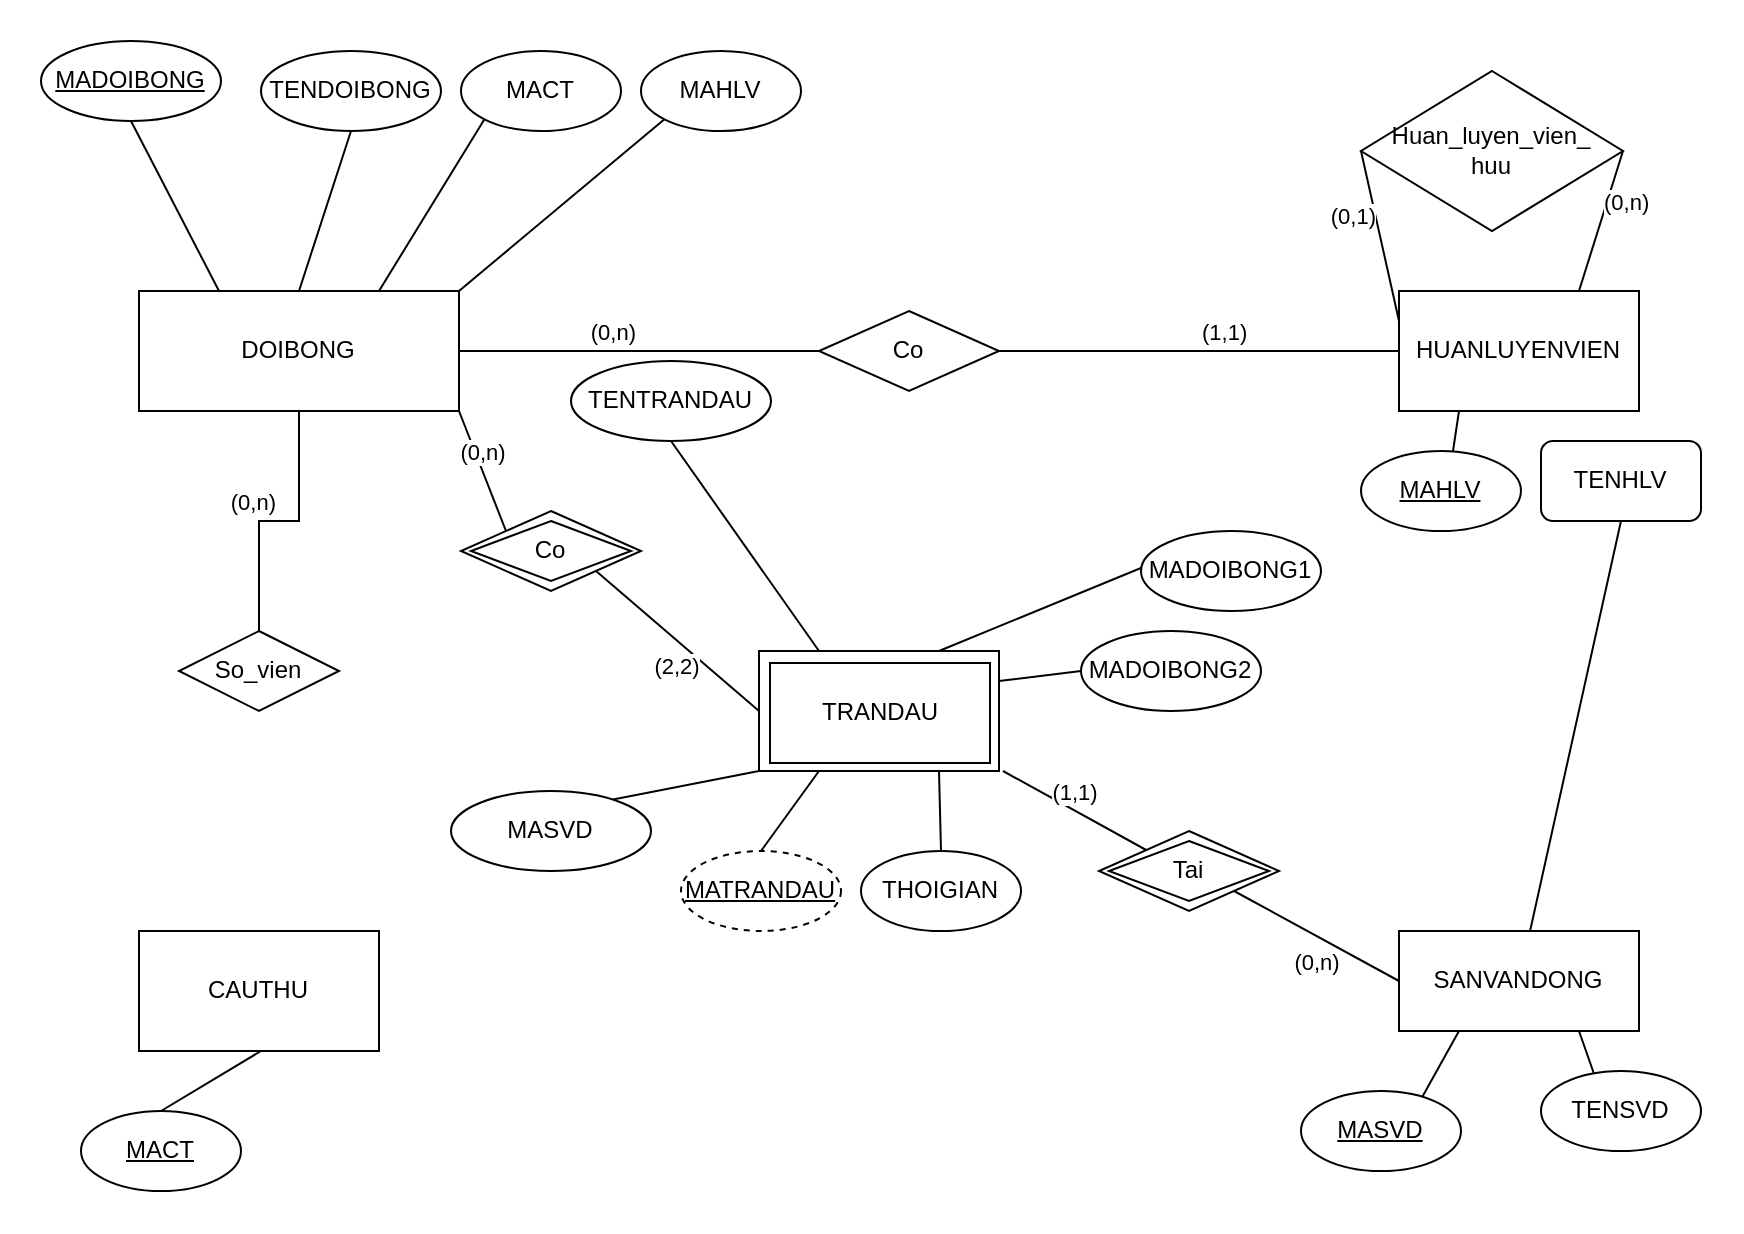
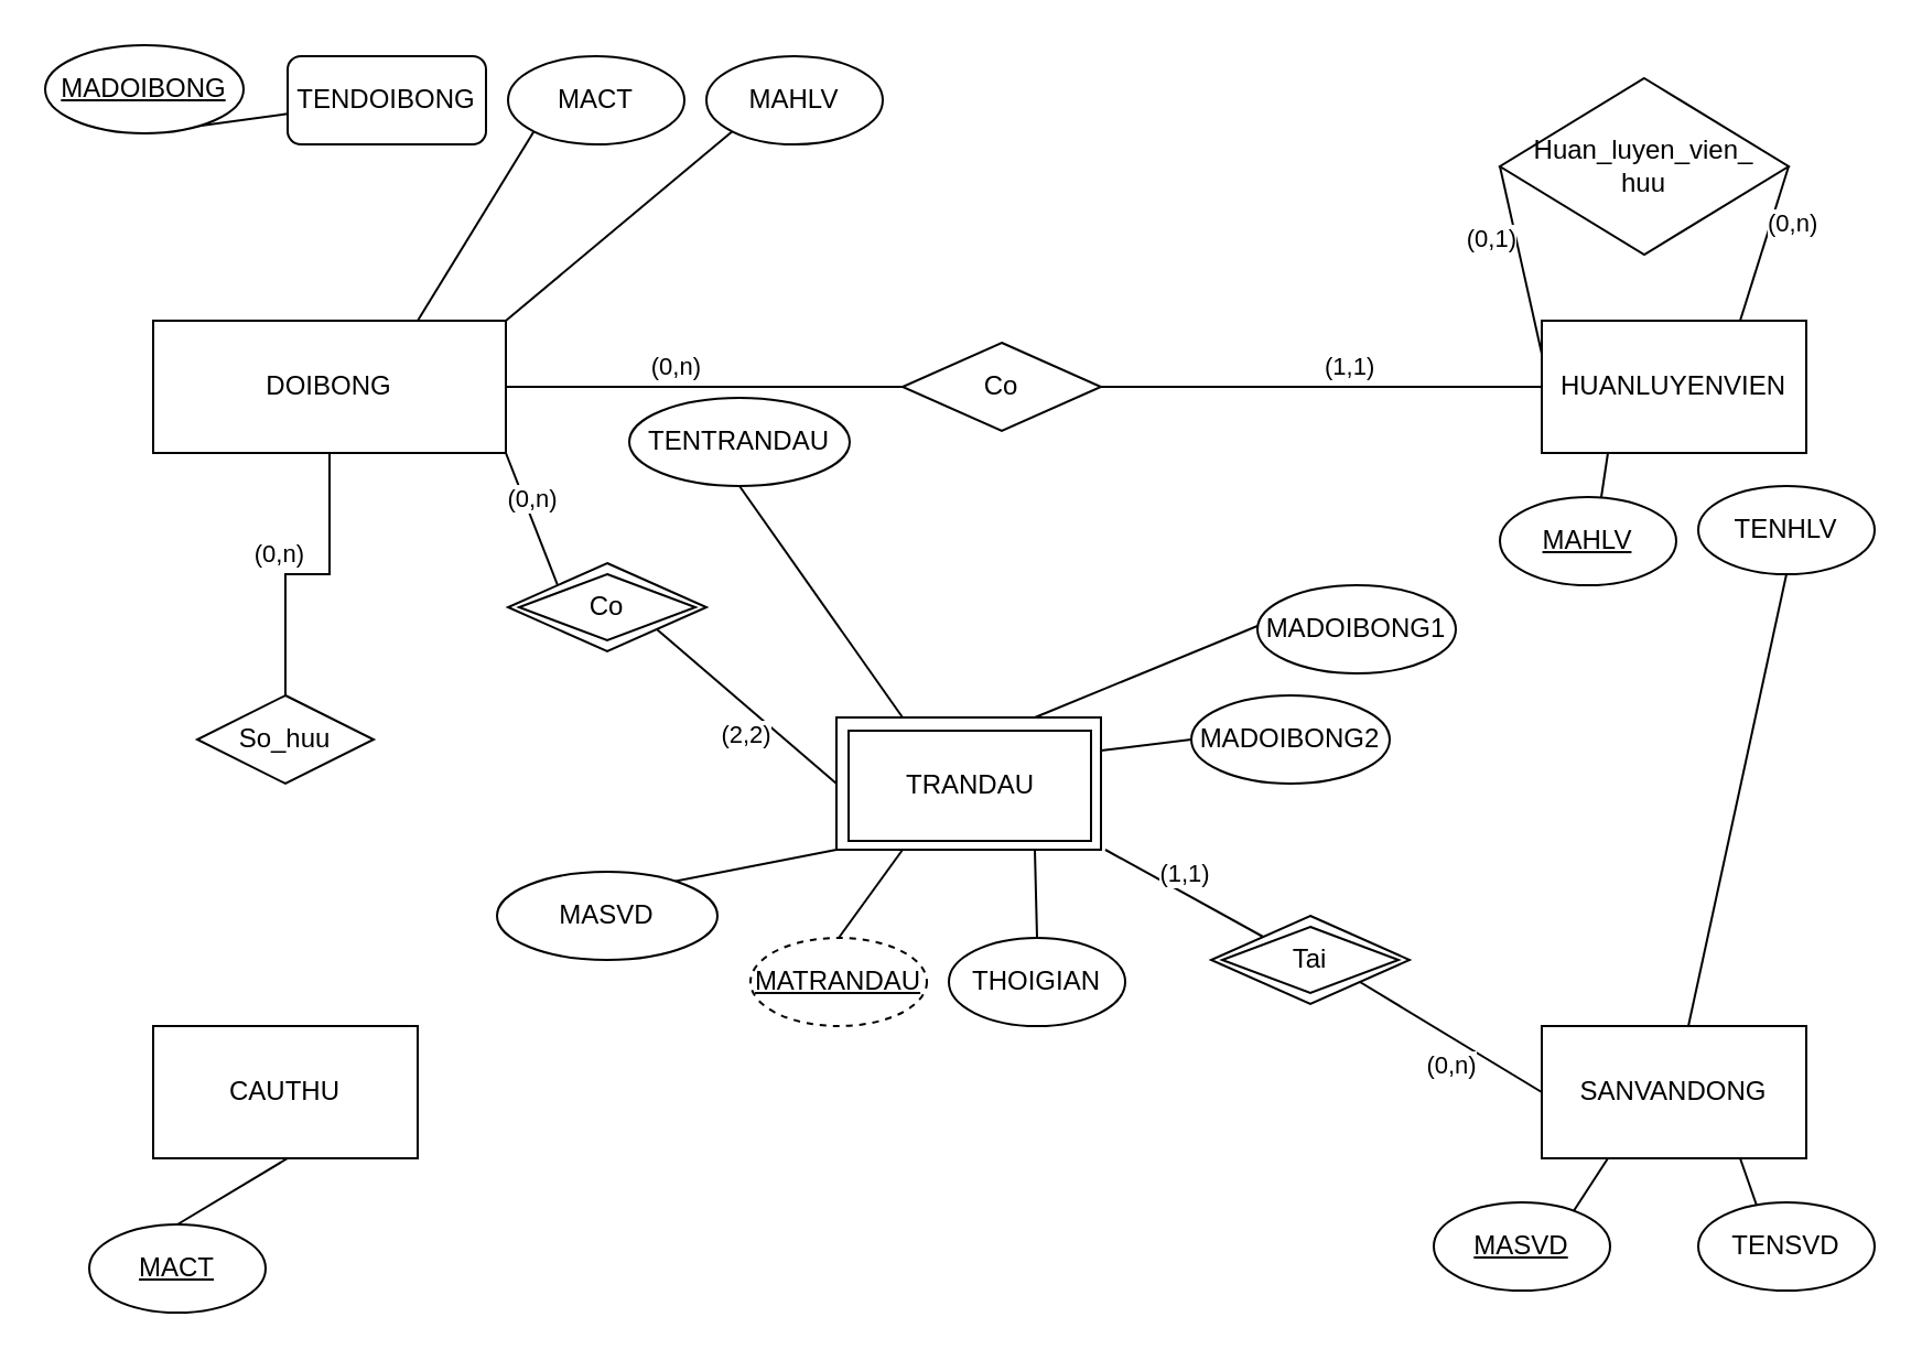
- <mxCell id="27" value="TENDOIBONG" style="ellipse;whiteSpace=wrap;html=1;" vertex="1" parent="1"><mxGeometry x="130" y="25" width="90" height="40" as="geometry" /></mxCell>
+ <mxCell id="27" value="TENDOIBONG" style="whiteSpace=wrap;html=1;rounded=1;" vertex="1" parent="1"><mxGeometry x="130" y="25" width="90" height="40" as="geometry" /></mxCell>
- <mxCell id="24" style="edgeStyle=none;rounded=0;orthogonalLoop=1;jettySize=auto;html=1;exitX=0.5;exitY=1;exitDx=0;exitDy=0;endArrow=none;endFill=0;entryX=0.25;entryY=0;entryDx=0;entryDy=0;" edge="1" parent="1" source="25" target="7"><mxGeometry relative="1" as="geometry" /></mxCell>
+ <mxCell id="24" style="edgeStyle=none;rounded=0;orthogonalLoop=1;jettySize=auto;html=1;exitX=0.5;exitY=1;exitDx=0;exitDy=0;endArrow=none;endFill=0;" edge="1" parent="1" source="25" target="27"><mxGeometry relative="1" as="geometry" /></mxCell>
- <mxCell id="26" style="edgeStyle=none;rounded=0;orthogonalLoop=1;jettySize=auto;html=1;exitX=0.5;exitY=1;exitDx=0;exitDy=0;entryX=0.5;entryY=0;entryDx=0;entryDy=0;endArrow=none;endFill=0;" edge="1" parent="1" source="27" target="7"><mxGeometry relative="1" as="geometry" /></mxCell>
- <mxCell id="35" value="TENHLV" style="whiteSpace=wrap;html=1;rounded=1;" vertex="1" parent="1"><mxGeometry x="770" y="220" width="80" height="40" as="geometry" /></mxCell>
+ <mxCell id="35" value="TENHLV" style="ellipse;whiteSpace=wrap;html=1;" vertex="1" parent="1"><mxGeometry x="770" y="220" width="80" height="40" as="geometry" /></mxCell>
- <mxCell id="15" value="So_vien" style="rhombus;whiteSpace=wrap;html=1;" parent="1" vertex="1"><mxGeometry x="89" y="315" width="80" height="40" as="geometry" /></mxCell>
+ <mxCell id="15" value="So_huu" style="rhombus;whiteSpace=wrap;html=1;" parent="1" vertex="1"><mxGeometry x="89" y="315" width="80" height="40" as="geometry" /></mxCell>
- <mxCell id="11" value="SANVANDONG" style="rounded=0;whiteSpace=wrap;html=1;" parent="1" vertex="1"><mxGeometry x="699" y="465" width="120" height="50" as="geometry" /></mxCell>
+ <mxCell id="11" value="SANVANDONG" style="rounded=0;whiteSpace=wrap;html=1;" parent="1" vertex="1"><mxGeometry x="699" y="465" width="120" height="60" as="geometry" /></mxCell>
- <mxCell id="31" value="TENSVD" style="ellipse;whiteSpace=wrap;html=1;" vertex="1" parent="1"><mxGeometry x="770" y="535" width="80" height="40" as="geometry" /></mxCell>
+ <mxCell id="31" value="TENSVD" style="ellipse;whiteSpace=wrap;html=1;" vertex="1" parent="1"><mxGeometry x="770" y="545" width="80" height="40" as="geometry" /></mxCell>
